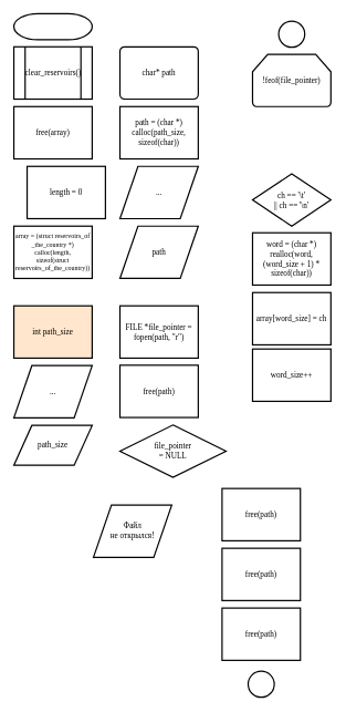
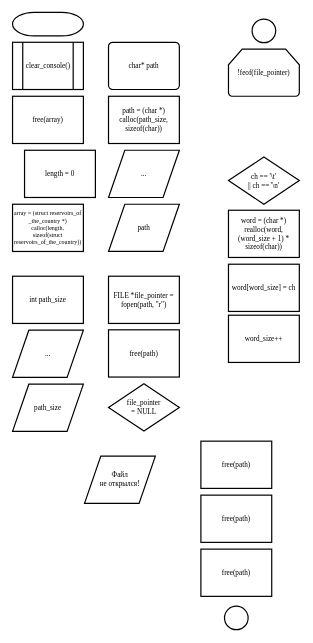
- <mxCell id="3" value="clear_reservoirs()" style="verticalLabelPosition=middle;verticalAlign=middle;html=1;shape=process;whiteSpace=wrap;rounded=0;size=0.14;arcSize=6;labelPosition=center;align=center;fontFamily=Times New Roman;strokeWidth=2;" vertex="1" parent="1"><mxGeometry x="20" y="70" width="118.11" height="78.74" as="geometry" /></mxCell>
+ <mxCell id="3" value="clear_console()" style="verticalLabelPosition=middle;verticalAlign=middle;html=1;shape=process;whiteSpace=wrap;rounded=0;size=0.14;arcSize=6;labelPosition=center;align=center;fontFamily=Times New Roman;strokeWidth=2;" vertex="1" parent="1"><mxGeometry x="20" y="70" width="118.11" height="78.74" as="geometry" /></mxCell>
- <mxCell id="26" value="&lt;font style=&quot;font-size: 12px&quot;&gt;array[word_size] = ch&lt;/font&gt;" style="rounded=0;whiteSpace=wrap;html=1;absoluteArcSize=1;arcSize=14;strokeWidth=2;fontFamily=Times New Roman;fontSize=12;" vertex="1" parent="1"><mxGeometry x="380" y="440" width="118.11" height="78.74" as="geometry" /></mxCell>
+ <mxCell id="26" value="&lt;font style=&quot;font-size: 12px&quot;&gt;word[word_size] = ch&lt;/font&gt;" style="rounded=0;whiteSpace=wrap;html=1;absoluteArcSize=1;arcSize=14;strokeWidth=2;fontFamily=Times New Roman;fontSize=12;" vertex="1" parent="1"><mxGeometry x="380" y="440" width="118.11" height="78.74" as="geometry" /></mxCell>
- <mxCell id="7" value="&lt;font style=&quot;font-size: 12px&quot;&gt;int path_size&lt;/font&gt;" style="rounded=0;whiteSpace=wrap;html=1;absoluteArcSize=1;arcSize=14;strokeWidth=2;fontFamily=Times New Roman;fontSize=12;fillColor=#ffe6cc;" vertex="1" parent="1"><mxGeometry x="20" y="460" width="118.11" height="78.74" as="geometry" /></mxCell>
+ <mxCell id="7" value="&lt;font style=&quot;font-size: 12px&quot;&gt;int path_size&lt;/font&gt;" style="rounded=0;whiteSpace=wrap;html=1;absoluteArcSize=1;arcSize=14;strokeWidth=2;fontFamily=Times New Roman;fontSize=12;" vertex="1" parent="1"><mxGeometry x="20" y="460" width="118.11" height="78.74" as="geometry" /></mxCell>
- <mxCell id="12" value="path_size" style="shape=parallelogram;html=1;strokeWidth=2;perimeter=parallelogramPerimeter;whiteSpace=wrap;rounded=0;arcSize=12;size=0.23;fontFamily=Times New Roman;fontSize=12;" vertex="1" parent="1"><mxGeometry x="20" y="640" width="118.11" height="60" as="geometry" /></mxCell>
+ <mxCell id="12" value="path_size" style="shape=parallelogram;html=1;strokeWidth=2;perimeter=parallelogramPerimeter;whiteSpace=wrap;rounded=0;arcSize=12;size=0.23;fontFamily=Times New Roman;fontSize=12;" vertex="1" parent="1"><mxGeometry x="20" y="640" width="118.11" height="78.74" as="geometry" /></mxCell>
- <mxCell id="16" value="file_pointer&lt;br style=&quot;font-size: 12px;&quot;&gt;= NULL" style="strokeWidth=2;html=1;shape=mxgraph.flowchart.decision;whiteSpace=wrap;rounded=0;fontFamily=Times New Roman;fontSize=12;" vertex="1" parent="1"><mxGeometry x="180" y="639.37" width="160" height="78.74" as="geometry" /></mxCell>
+ <mxCell id="16" value="file_pointer&lt;br style=&quot;font-size: 12px;&quot;&gt;= NULL" style="strokeWidth=2;html=1;shape=mxgraph.flowchart.decision;whiteSpace=wrap;rounded=0;fontFamily=Times New Roman;fontSize=12;" vertex="1" parent="1"><mxGeometry x="180" y="639.37" width="118.11" height="78.74" as="geometry" /></mxCell>
